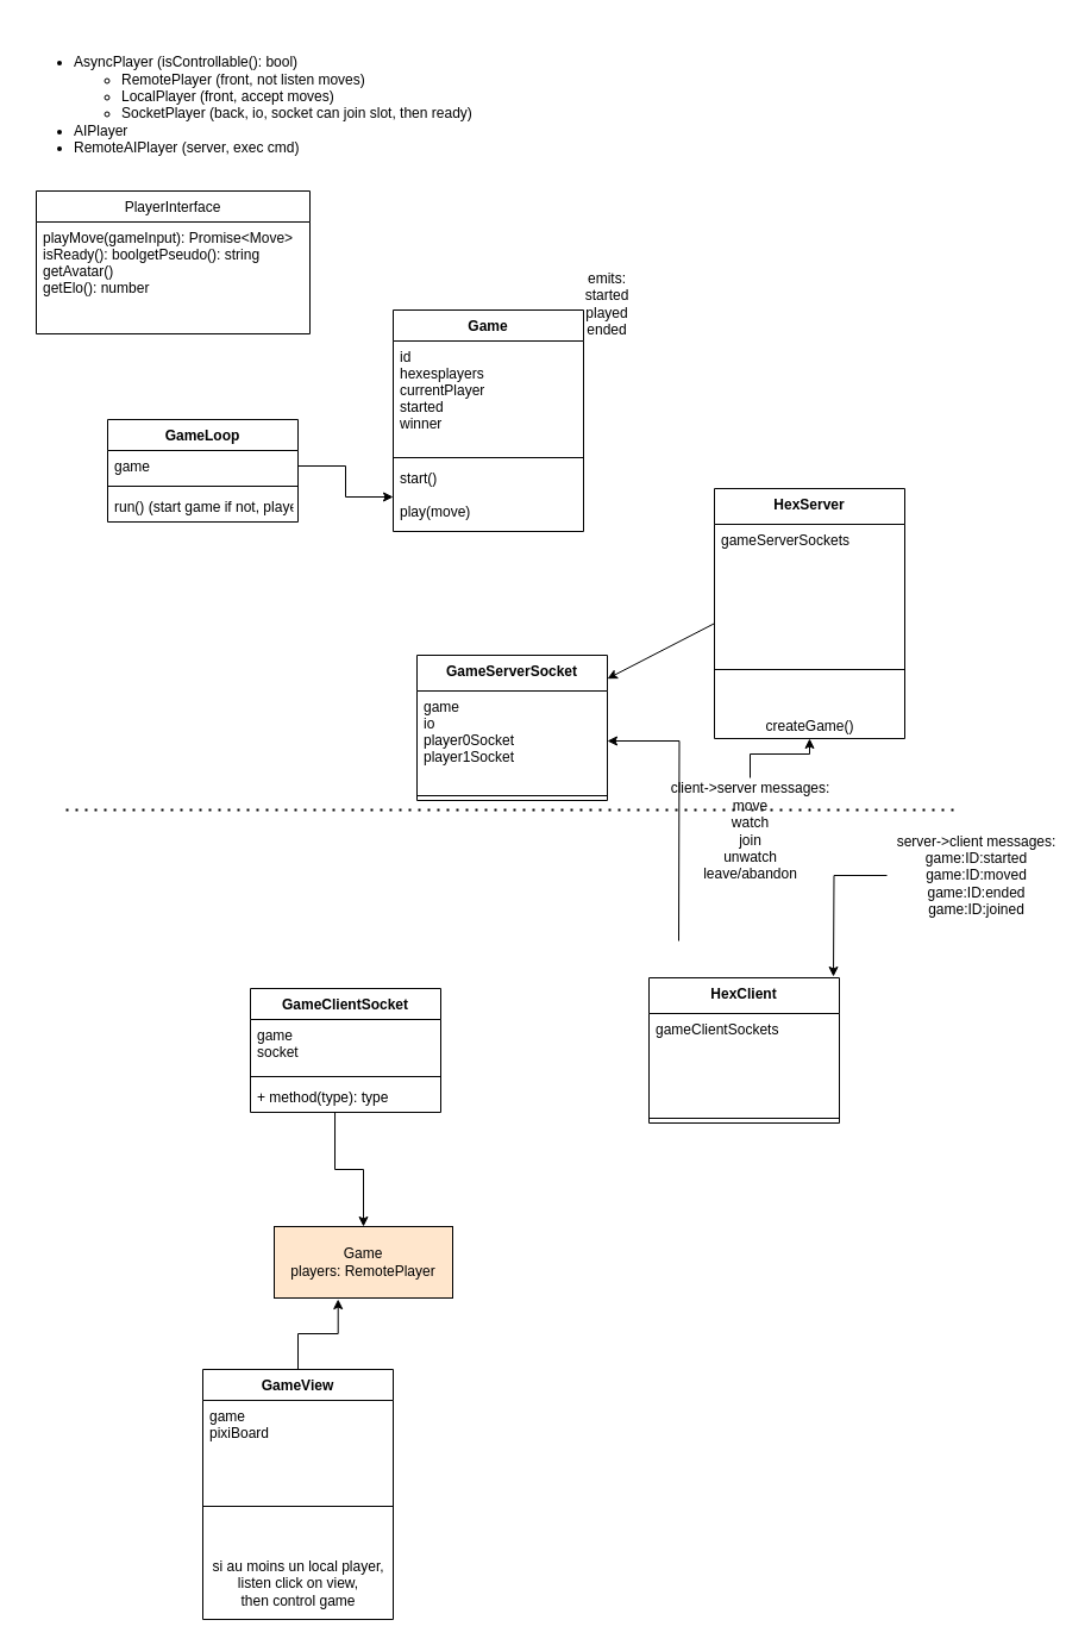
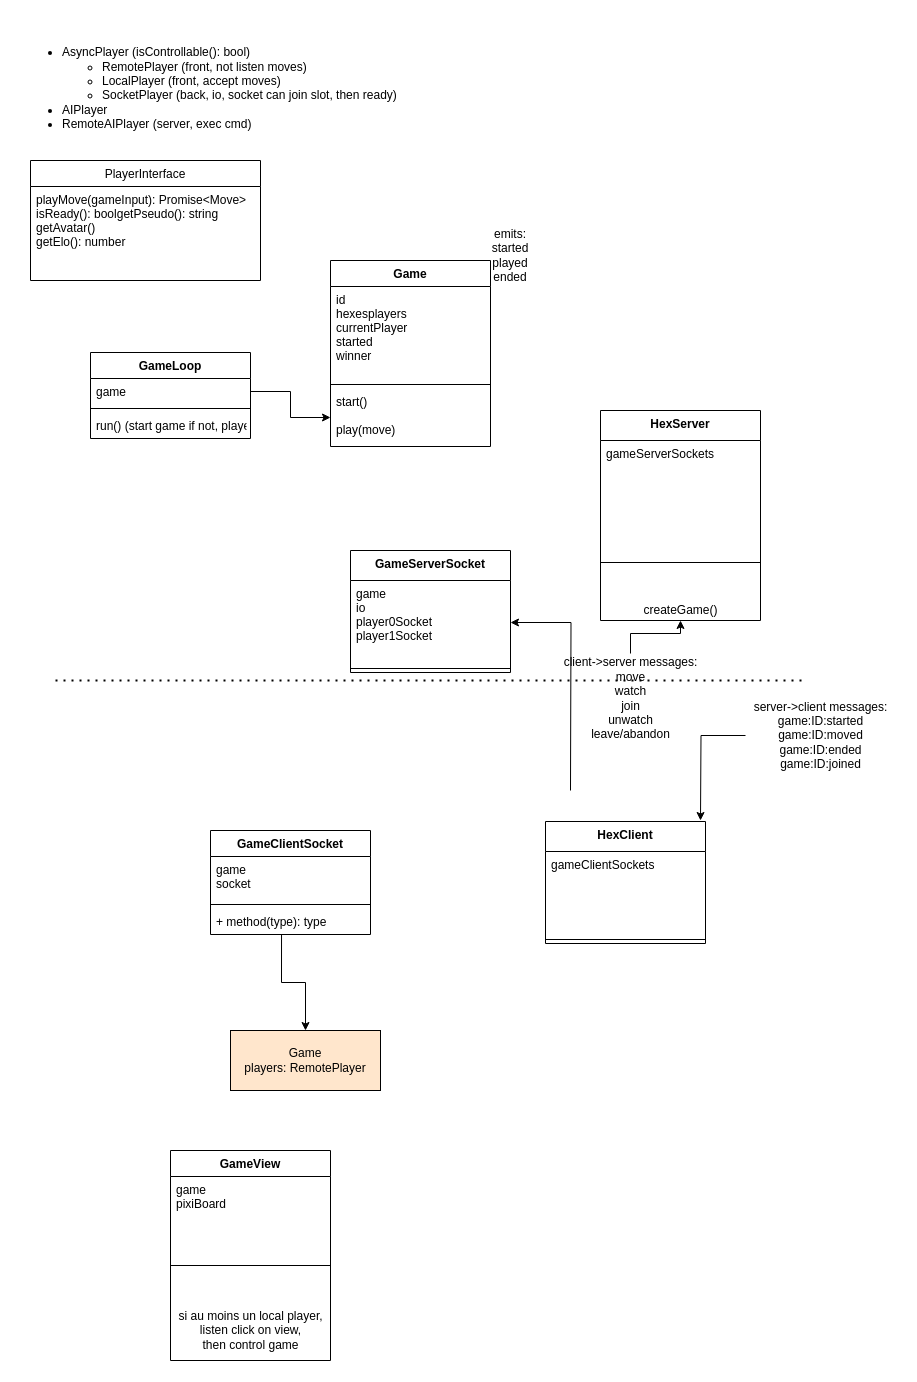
- <mxCell id="39" style="edgeStyle=none;html=1;" parent="1" source="36" target="13" edge="1"><mxGeometry relative="1" as="geometry" /></mxCell>
- <mxCell id="24" style="edgeStyle=orthogonalEdgeStyle;rounded=0;orthogonalLoop=1;jettySize=auto;html=1;entryX=0.358;entryY=1.017;entryDx=0;entryDy=0;entryPerimeter=0;" parent="1" source="25" target="18" edge="1"><mxGeometry relative="1" as="geometry" /></mxCell>
